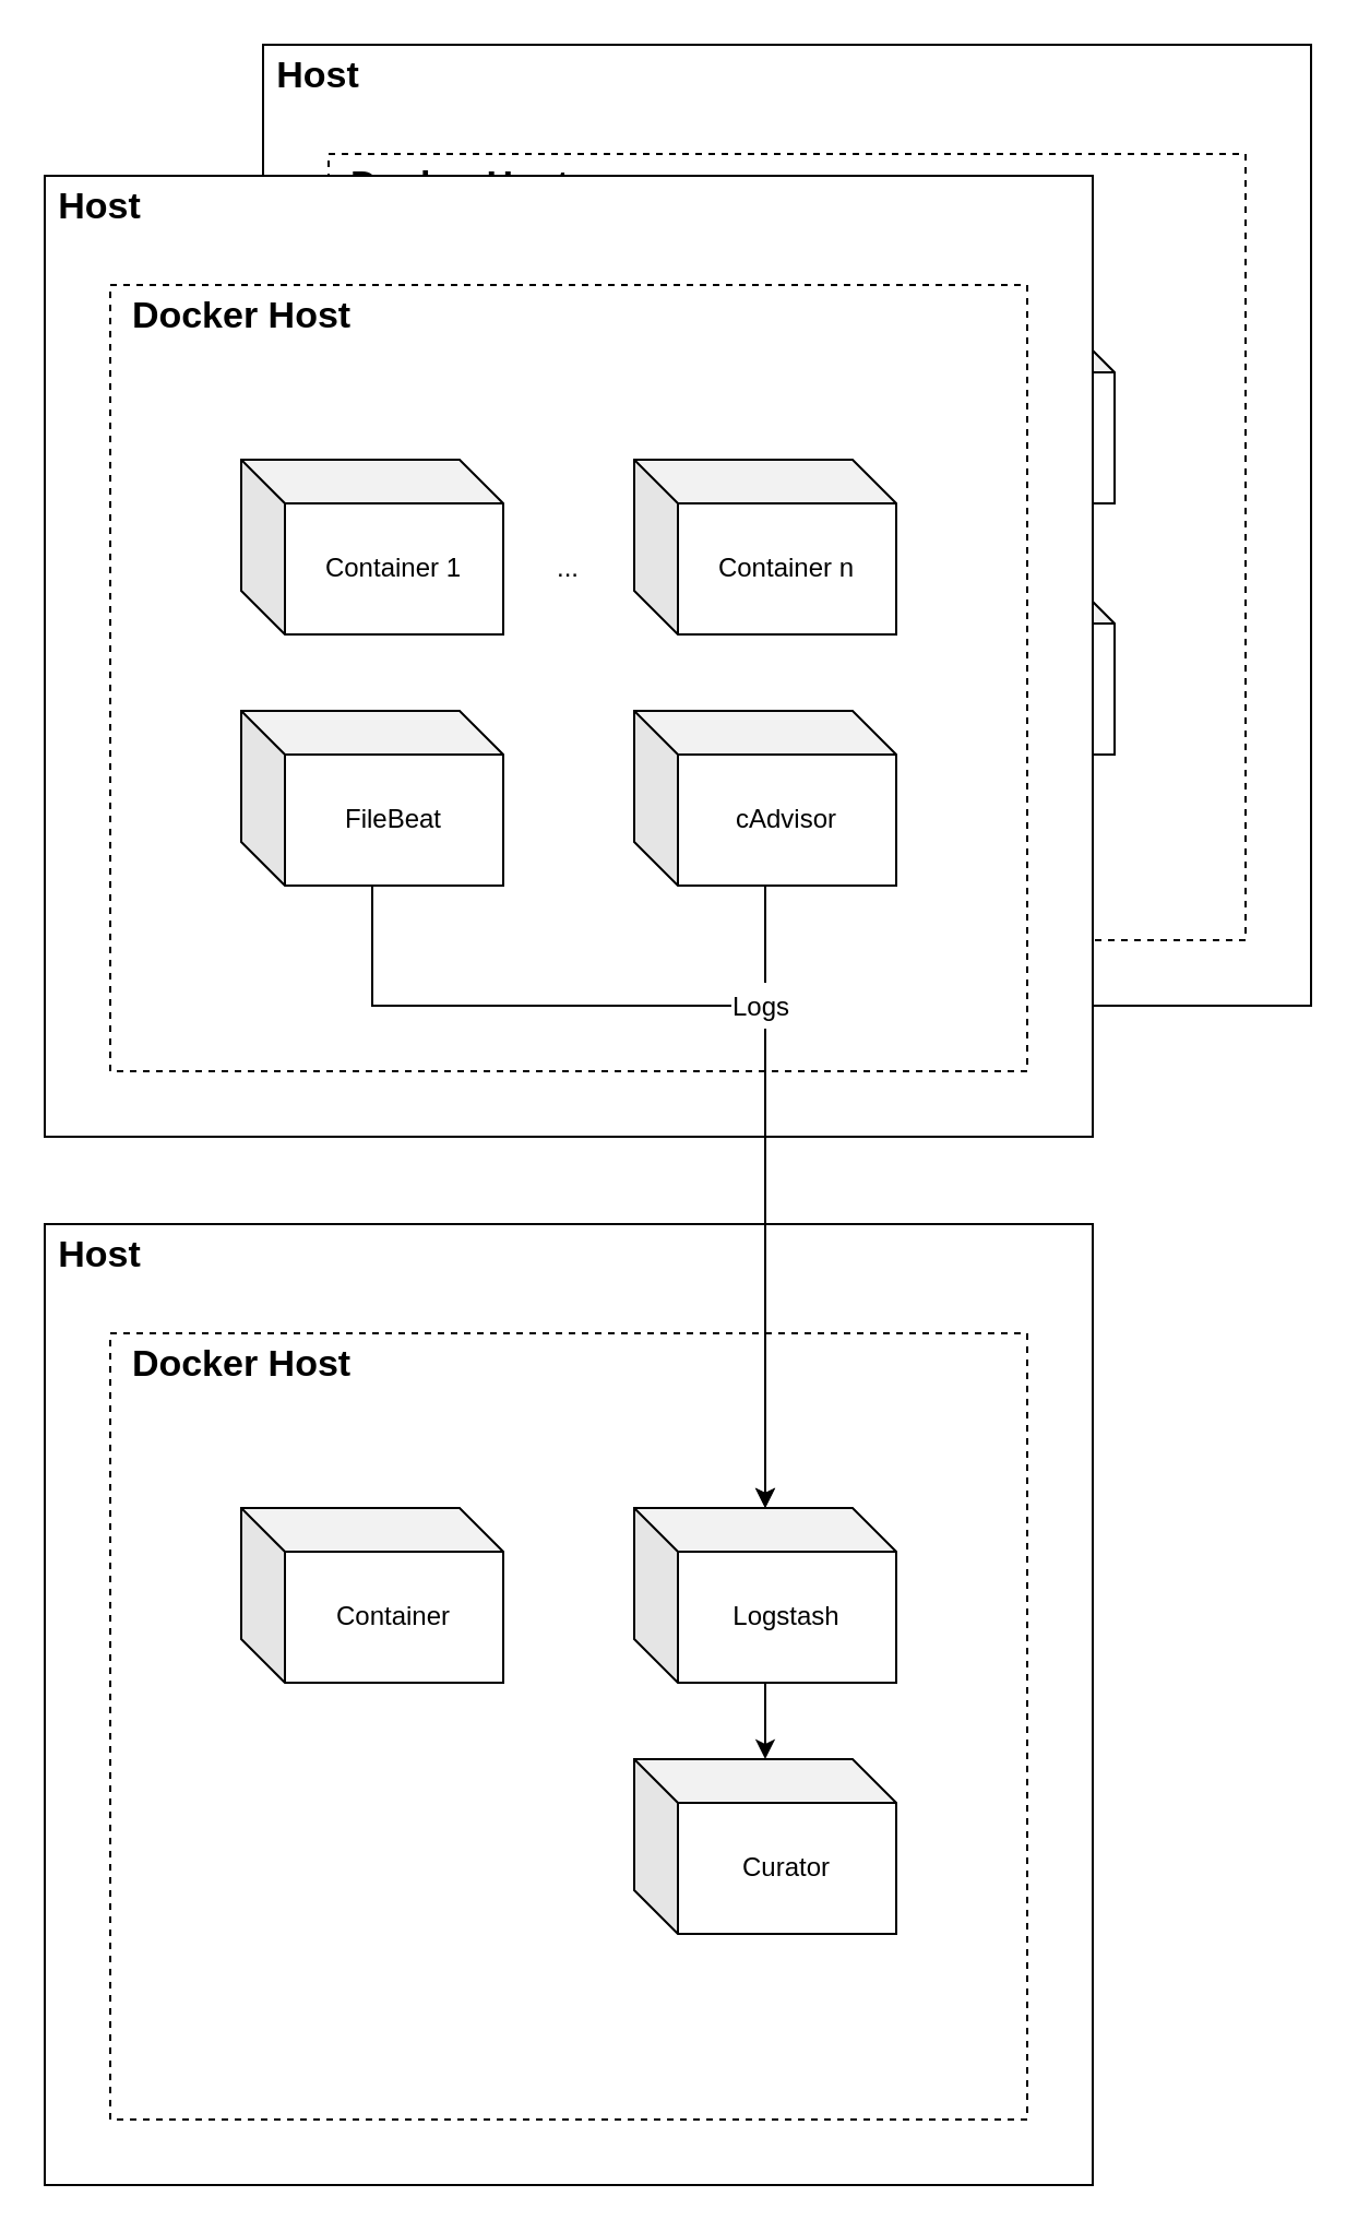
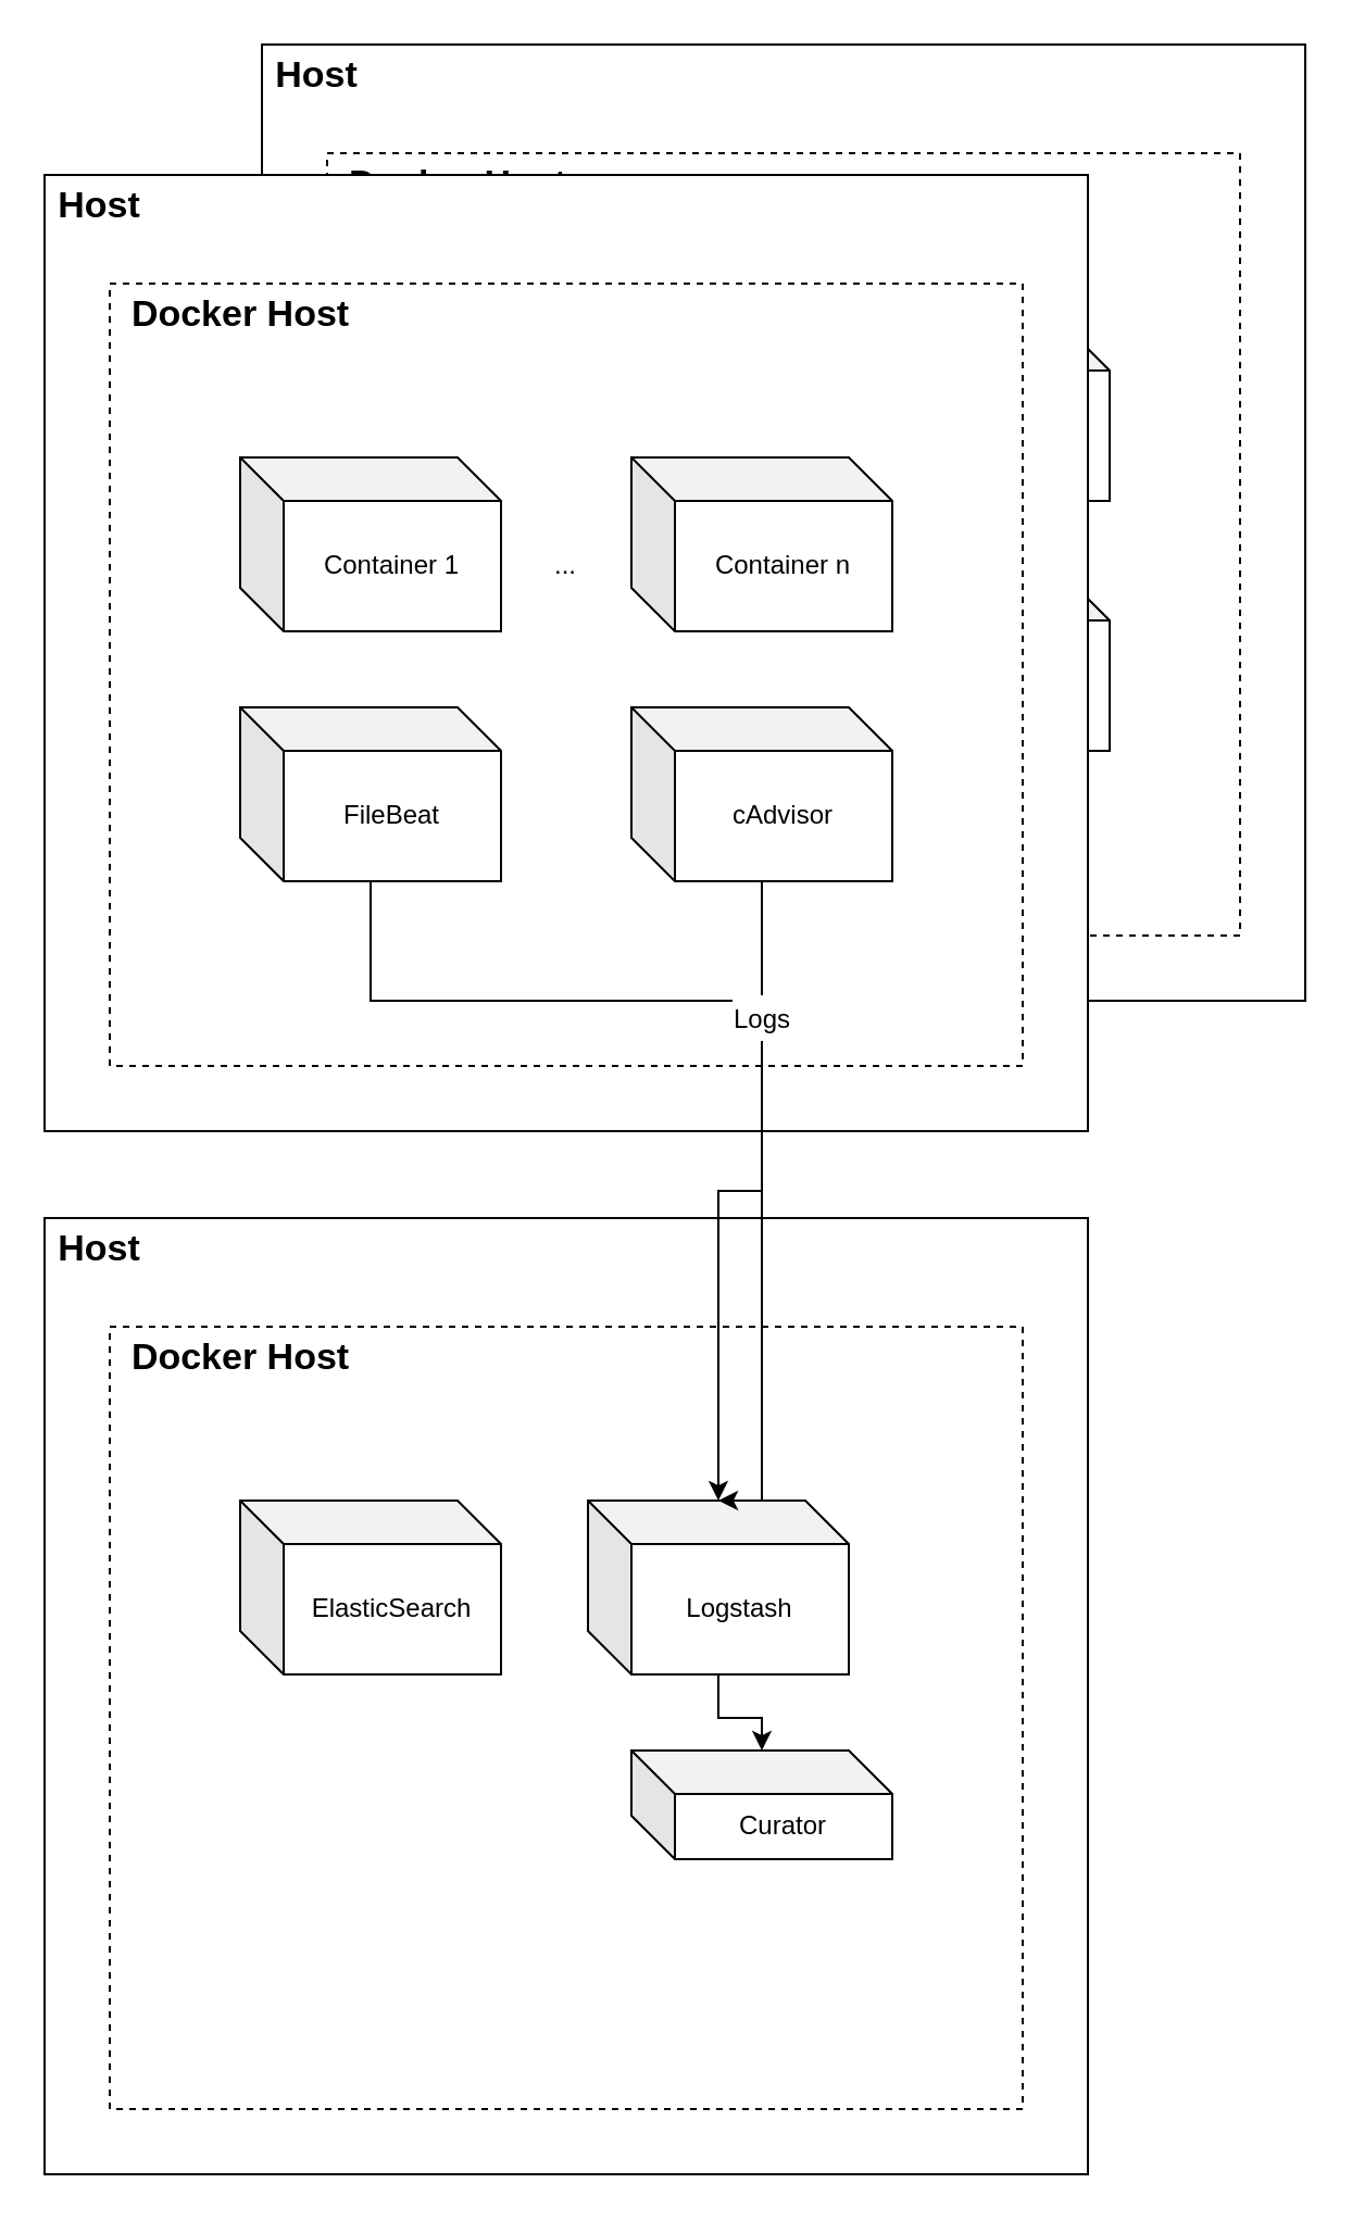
- <mxCell id="27" value="Logstash" style="shape=cube;whiteSpace=wrap;html=1;boundedLbl=1;backgroundOutline=1;darkOpacity=0.05;darkOpacity2=0.1;" vertex="1" parent="22"><mxGeometry x="270" y="130" width="120" height="80" as="geometry" /></mxCell>
+ <mxCell id="27" value="Logstash" style="shape=cube;whiteSpace=wrap;html=1;boundedLbl=1;backgroundOutline=1;darkOpacity=0.05;darkOpacity2=0.1;" vertex="1" parent="22"><mxGeometry x="250" y="130" width="120" height="80" as="geometry" /></mxCell>
- <mxCell id="25" value="Container" style="shape=cube;whiteSpace=wrap;html=1;boundedLbl=1;backgroundOutline=1;darkOpacity=0.05;darkOpacity2=0.1;" vertex="1" parent="22"><mxGeometry x="90" y="130" width="120" height="80" as="geometry" /></mxCell>
+ <mxCell id="25" value="ElasticSearch" style="shape=cube;whiteSpace=wrap;html=1;boundedLbl=1;backgroundOutline=1;darkOpacity=0.05;darkOpacity2=0.1;" vertex="1" parent="22"><mxGeometry x="90" y="130" width="120" height="80" as="geometry" /></mxCell>
- <mxCell id="30" value="Curator" style="shape=cube;whiteSpace=wrap;html=1;boundedLbl=1;backgroundOutline=1;darkOpacity=0.05;darkOpacity2=0.1;" vertex="1" parent="22"><mxGeometry x="270" y="245" width="120" height="80" as="geometry" /></mxCell>
+ <mxCell id="30" value="Curator" style="shape=cube;whiteSpace=wrap;html=1;boundedLbl=1;backgroundOutline=1;darkOpacity=0.05;darkOpacity2=0.1;" vertex="1" parent="22"><mxGeometry x="270" y="245" width="120" height="50" as="geometry" /></mxCell>
